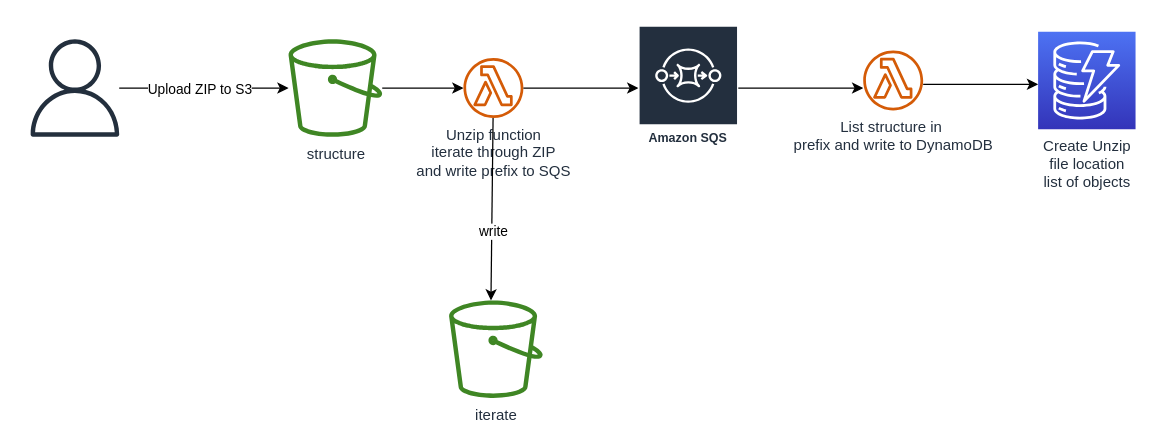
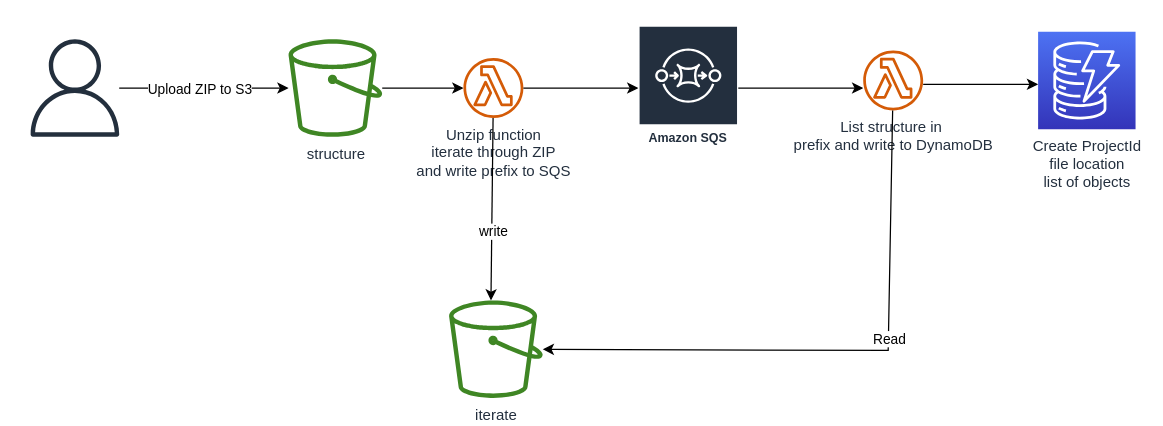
- <mxCell id="12" value="Create Unzip&lt;br&gt;file location&lt;br&gt;list of objects&lt;br&gt;" style="sketch=0;points=[[0,0,0],[0.25,0,0],[0.5,0,0],[0.75,0,0],[1,0,0],[0,1,0],[0.25,1,0],[0.5,1,0],[0.75,1,0],[1,1,0],[0,0.25,0],[0,0.5,0],[0,0.75,0],[1,0.25,0],[1,0.5,0],[1,0.75,0]];outlineConnect=0;fontColor=#232F3E;gradientColor=#4D72F3;gradientDirection=north;fillColor=#3334B9;strokeColor=#ffffff;dashed=0;verticalLabelPosition=bottom;verticalAlign=top;align=center;html=1;fontSize=12;fontStyle=0;aspect=fixed;shape=mxgraph.aws4.resourceIcon;resIcon=mxgraph.aws4.dynamodb;" parent="1" vertex="1"><mxGeometry x="830" y="25" width="78" height="78" as="geometry" /></mxCell>
+ <mxCell id="12" value="Create ProjectId&lt;br&gt;file location&lt;br&gt;list of objects&lt;br&gt;" style="sketch=0;points=[[0,0,0],[0.25,0,0],[0.5,0,0],[0.75,0,0],[1,0,0],[0,1,0],[0.25,1,0],[0.5,1,0],[0.75,1,0],[1,1,0],[0,0.25,0],[0,0.5,0],[0,0.75,0],[1,0.25,0],[1,0.5,0],[1,0.75,0]];outlineConnect=0;fontColor=#232F3E;gradientColor=#4D72F3;gradientDirection=north;fillColor=#3334B9;strokeColor=#ffffff;dashed=0;verticalLabelPosition=bottom;verticalAlign=top;align=center;html=1;fontSize=12;fontStyle=0;aspect=fixed;shape=mxgraph.aws4.resourceIcon;resIcon=mxgraph.aws4.dynamodb;" parent="1" vertex="1"><mxGeometry x="830" y="25" width="78" height="78" as="geometry" /></mxCell>
+ <mxCell id="17" value="" style="endArrow=classic;html=1;rounded=0;" parent="1" source="11" target="14" edge="1"><mxGeometry width="50" height="50" relative="1" as="geometry"><mxPoint x="590" y="278.5" as="sourcePoint" /><mxPoint x="690" y="278.5" as="targetPoint" /><Array as="points"><mxPoint x="710" y="280" /></Array></mxGeometry></mxCell>
+ <mxCell id="18" value="Read" style="edgeLabel;html=1;align=center;verticalAlign=middle;resizable=0;points=[];" parent="17" vertex="1" connectable="0"><mxGeometry x="-0.22" relative="1" as="geometry"><mxPoint as="offset" /></mxGeometry></mxCell>
